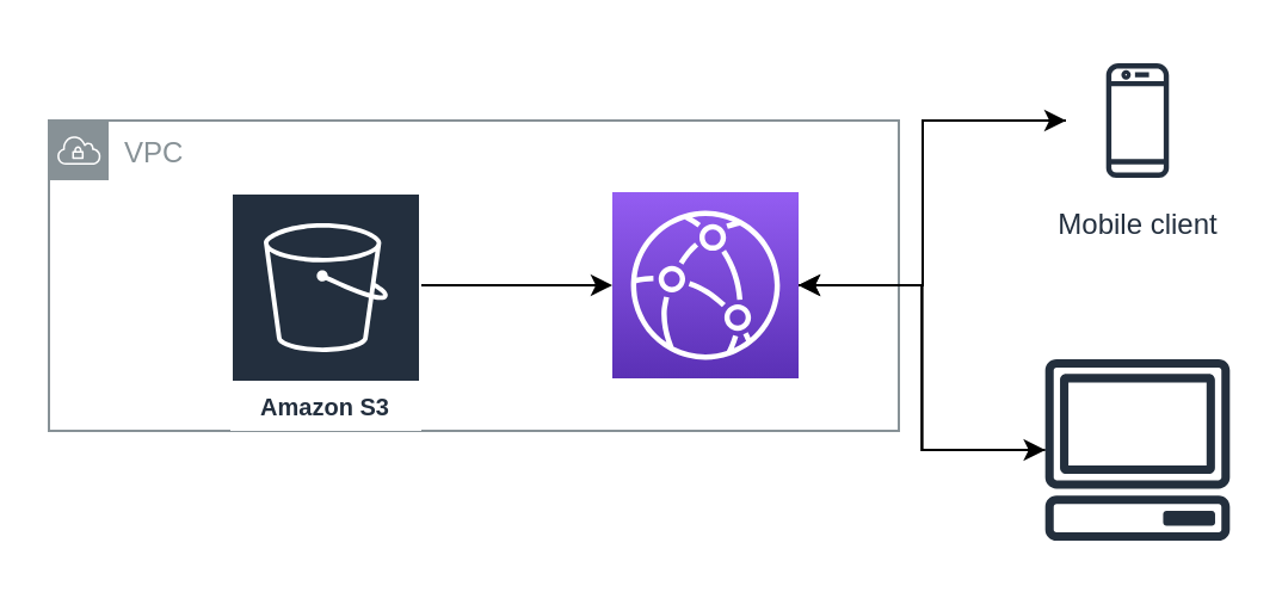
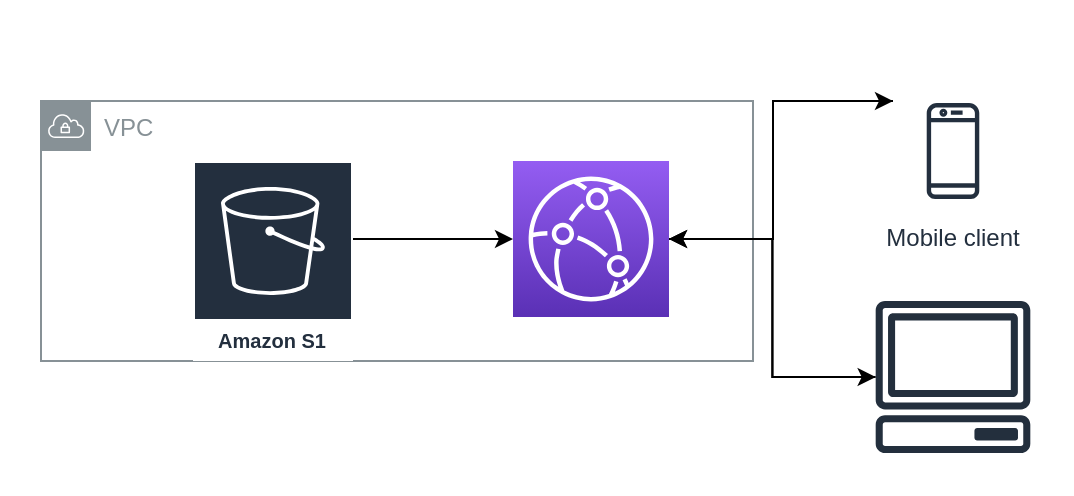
- <mxCell id="11" value="Mobile client" style="sketch=0;outlineConnect=0;fontColor=#232F3E;gradientColor=none;strokeColor=#232F3E;fillColor=#ffffff;dashed=0;verticalLabelPosition=bottom;verticalAlign=top;align=center;html=1;fontSize=12;fontStyle=0;aspect=fixed;shape=mxgraph.aws4.resourceIcon;resIcon=mxgraph.aws4.mobile_client;" vertex="1" parent="1"><mxGeometry x="446" y="20" width="60" height="60" as="geometry" /></mxCell>
+ <mxCell id="11" value="Mobile client" style="sketch=0;outlineConnect=0;fontColor=#232F3E;gradientColor=none;strokeColor=#232F3E;fillColor=#ffffff;dashed=0;verticalLabelPosition=bottom;verticalAlign=top;align=center;html=1;fontSize=12;fontStyle=0;aspect=fixed;shape=mxgraph.aws4.resourceIcon;resIcon=mxgraph.aws4.mobile_client;" vertex="1" parent="1"><mxGeometry x="446" y="45" width="60" height="60" as="geometry" /></mxCell>
- <mxCell id="7" value="Amazon S3" style="sketch=0;outlineConnect=0;fontColor=#232F3E;gradientColor=none;strokeColor=#ffffff;fillColor=#232F3E;dashed=0;verticalLabelPosition=middle;verticalAlign=bottom;align=center;html=1;whiteSpace=wrap;fontSize=10;fontStyle=1;spacing=3;shape=mxgraph.aws4.productIcon;prIcon=mxgraph.aws4.s3;" vertex="1" parent="1"><mxGeometry x="96" y="80" width="80" height="100" as="geometry" /></mxCell>
+ <mxCell id="7" value="Amazon S1" style="sketch=0;outlineConnect=0;fontColor=#232F3E;gradientColor=none;strokeColor=#ffffff;fillColor=#232F3E;dashed=0;verticalLabelPosition=middle;verticalAlign=bottom;align=center;html=1;whiteSpace=wrap;fontSize=10;fontStyle=1;spacing=3;shape=mxgraph.aws4.productIcon;prIcon=mxgraph.aws4.s3;" vertex="1" parent="1"><mxGeometry x="96" y="80" width="80" height="100" as="geometry" /></mxCell>
